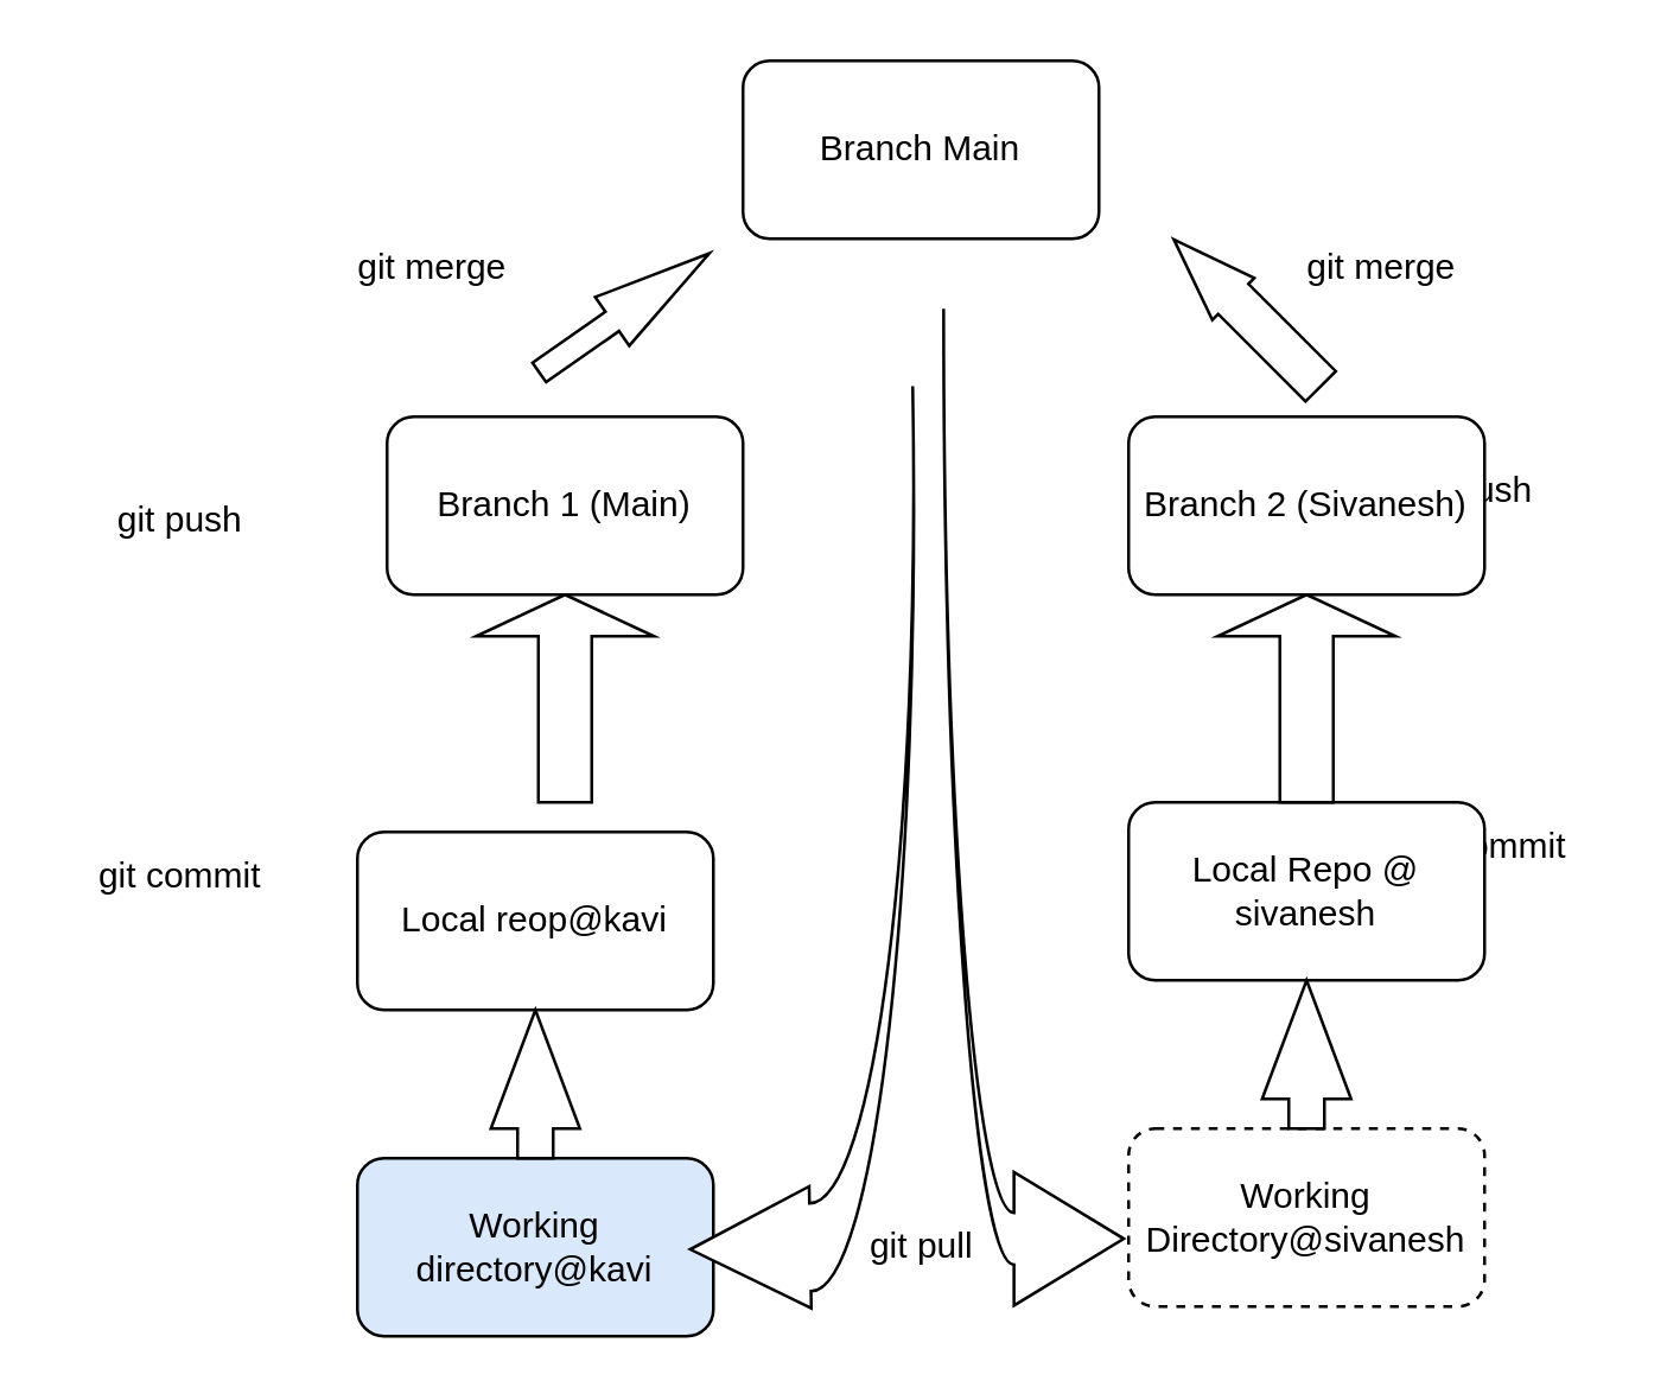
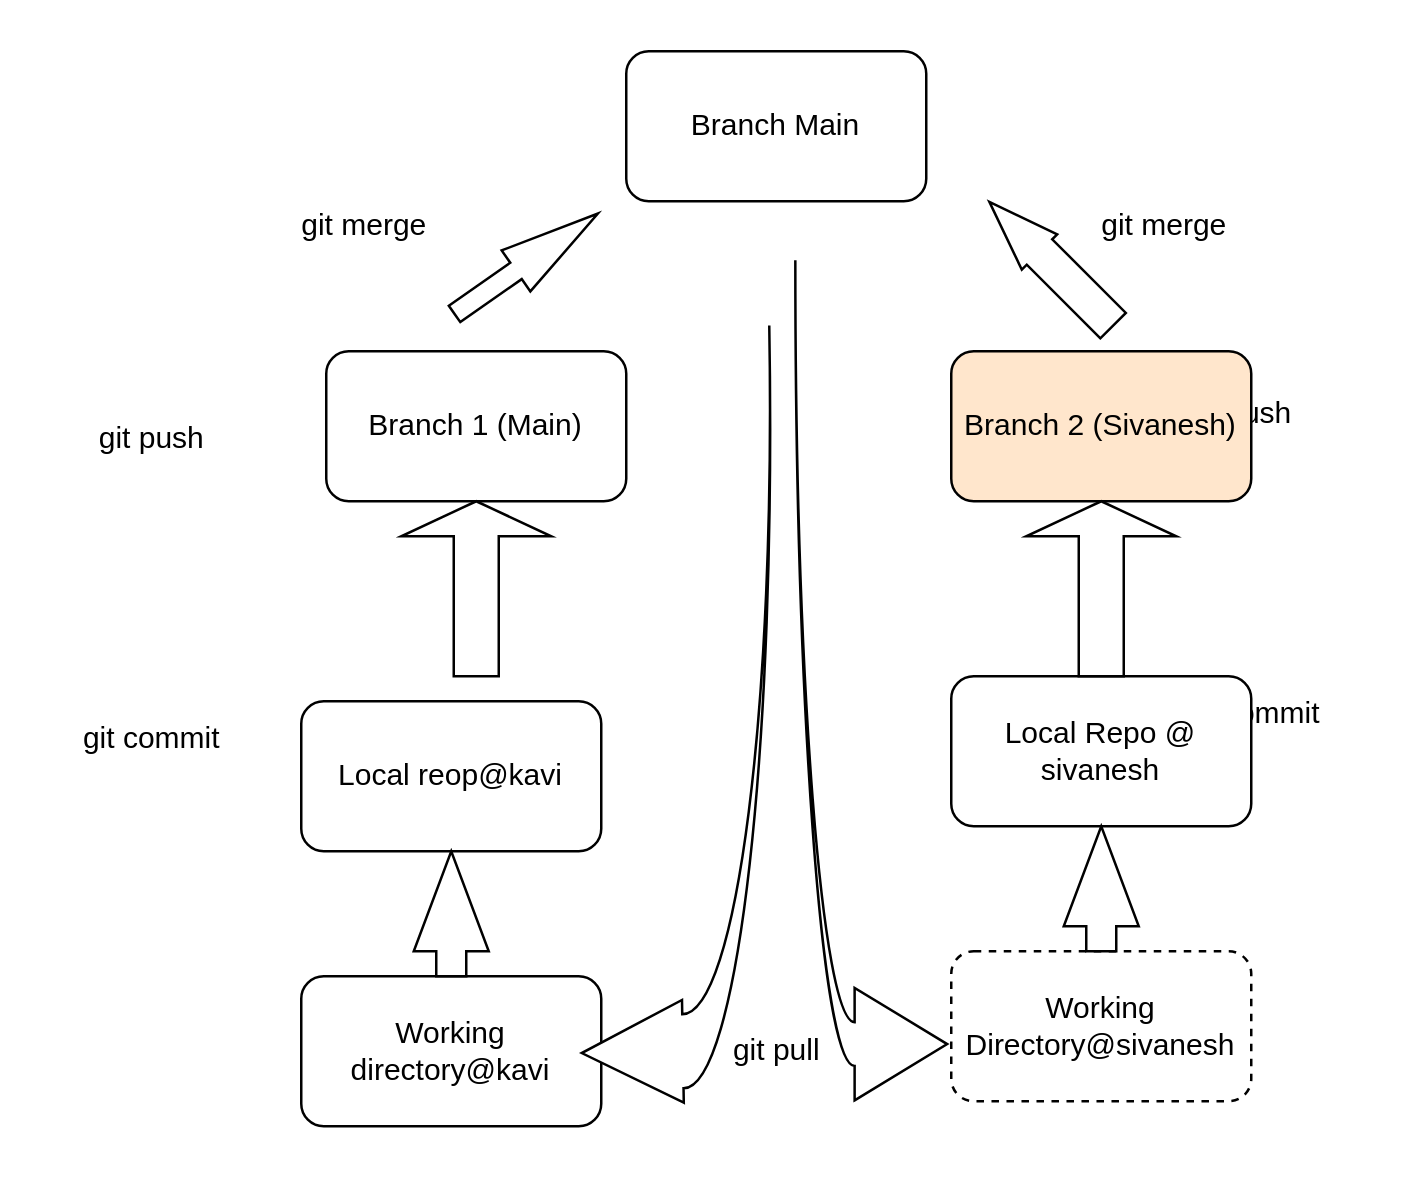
- <mxCell id="8" value="Branch 2 (Sivanesh)" style="rounded=1;whiteSpace=wrap;html=1;" parent="6" vertex="1"><mxGeometry x="270" y="100" width="120" height="60" as="geometry" /></mxCell>
+ <mxCell id="8" value="Branch 2 (Sivanesh)" style="rounded=1;whiteSpace=wrap;html=1;fillColor=#ffe6cc;" parent="6" vertex="1"><mxGeometry x="270" y="100" width="120" height="60" as="geometry" /></mxCell>
- <mxCell id="10" value="Working directory@kavi" style="rounded=1;whiteSpace=wrap;html=1;fillColor=#dae8fc;" parent="6" vertex="1"><mxGeometry x="10" y="350" width="120" height="60" as="geometry" /></mxCell>
+ <mxCell id="10" value="Working directory@kavi" style="rounded=1;whiteSpace=wrap;html=1;" parent="6" vertex="1"><mxGeometry x="10" y="350" width="120" height="60" as="geometry" /></mxCell>
